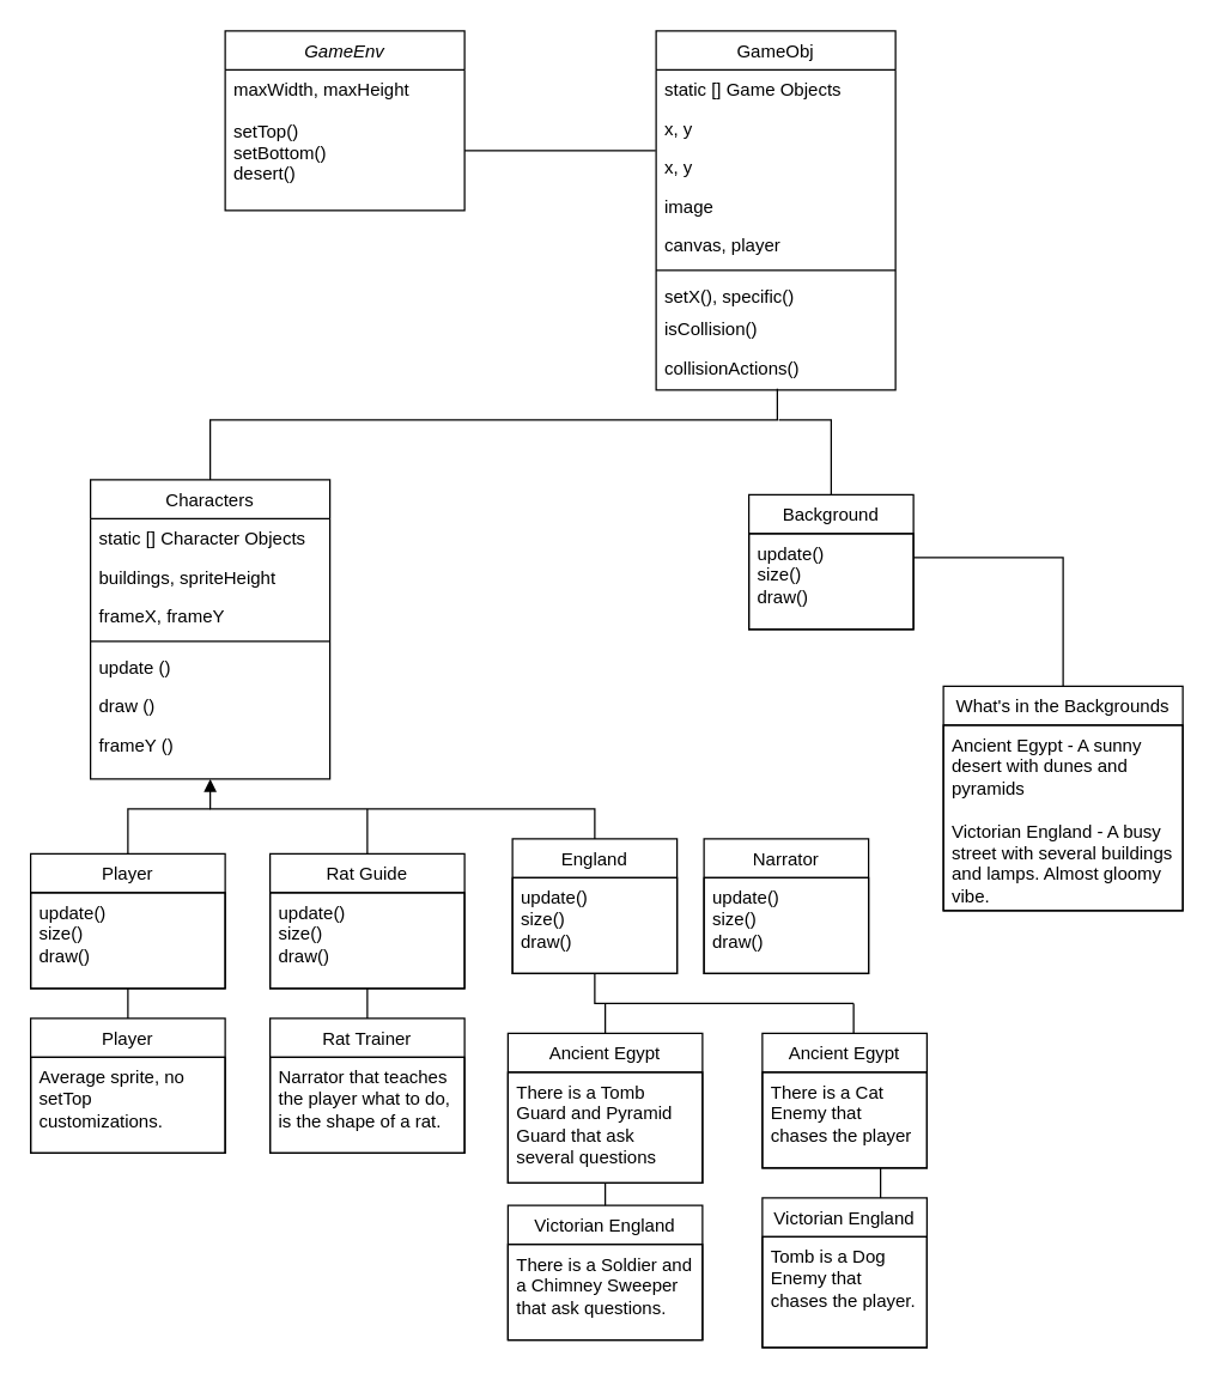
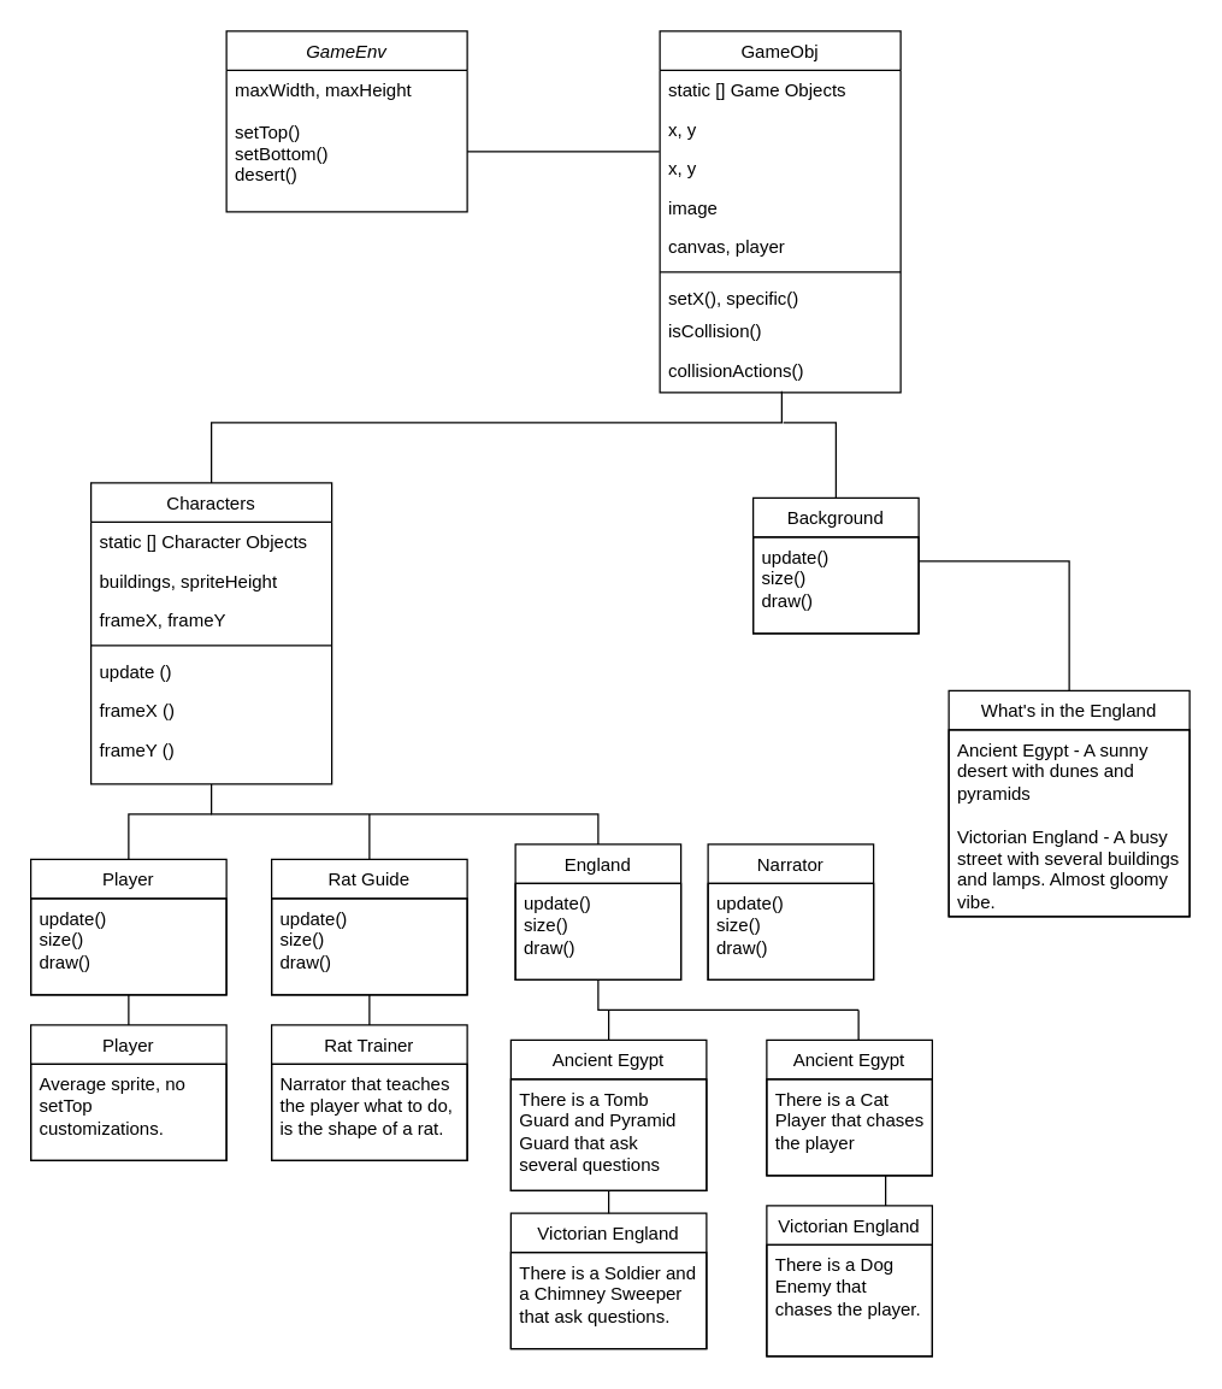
- <mxCell id="11" value="draw ()" style="text;align=left;verticalAlign=top;spacingLeft=4;spacingRight=4;overflow=hidden;rotatable=0;points=[[0,0.5],[1,0.5]];portConstraint=eastwest;rounded=0;shadow=0;html=0;" parent="5" vertex="1"><mxGeometry y="138" width="160" height="26" as="geometry" /></mxCell>
+ <mxCell id="11" value="frameX ()" style="text;align=left;verticalAlign=top;spacingLeft=4;spacingRight=4;overflow=hidden;rotatable=0;points=[[0,0.5],[1,0.5]];portConstraint=eastwest;rounded=0;shadow=0;html=0;" parent="5" vertex="1"><mxGeometry y="138" width="160" height="26" as="geometry" /></mxCell>
- <mxCell id="25" value="What's in the Backgrounds" style="swimlane;fontStyle=0;align=center;verticalAlign=top;childLayout=stackLayout;horizontal=1;startSize=26;horizontalStack=0;resizeParent=1;resizeLast=0;collapsible=1;marginBottom=0;rounded=0;shadow=0;strokeWidth=1;" parent="1" vertex="1"><mxGeometry x="630" y="458" width="160" height="150" as="geometry"><mxRectangle x="340" y="380" width="170" height="26" as="alternateBounds" /></mxGeometry></mxCell>
+ <mxCell id="25" value="What's in the England" style="swimlane;fontStyle=0;align=center;verticalAlign=top;childLayout=stackLayout;horizontal=1;startSize=26;horizontalStack=0;resizeParent=1;resizeLast=0;collapsible=1;marginBottom=0;rounded=0;shadow=0;strokeWidth=1;" parent="1" vertex="1"><mxGeometry x="630" y="458" width="160" height="150" as="geometry"><mxRectangle x="340" y="380" width="170" height="26" as="alternateBounds" /></mxGeometry></mxCell>
- <mxCell id="31" value="" style="endArrow=block;html=1;rounded=0;fontFamily=Helvetica;fontSize=12;fontColor=default;entryX=0.5;entryY=1;entryDx=0;entryDy=0;exitX=0.5;exitY=0;exitDx=0;exitDy=0;" parent="1" source="32" target="5" edge="1"><mxGeometry width="50" height="50" relative="1" as="geometry"><mxPoint x="140" y="560" as="sourcePoint" /><mxPoint x="430" y="380" as="targetPoint" /><Array as="points"><mxPoint x="397" y="540" /><mxPoint x="140" y="540" /></Array></mxGeometry></mxCell>
+ <mxCell id="31" value="" style="endArrow=none;html=1;rounded=0;fontFamily=Helvetica;fontSize=12;fontColor=default;entryX=0.5;entryY=1;entryDx=0;entryDy=0;exitX=0.5;exitY=0;exitDx=0;exitDy=0;" parent="1" source="32" target="5" edge="1"><mxGeometry width="50" height="50" relative="1" as="geometry"><mxPoint x="140" y="560" as="sourcePoint" /><mxPoint x="430" y="380" as="targetPoint" /><Array as="points"><mxPoint x="397" y="540" /><mxPoint x="140" y="540" /></Array></mxGeometry></mxCell>
- <mxCell id="35" value="There is a Cat Enemy that chases the player" style="rounded=0;whiteSpace=wrap;html=1;align=left;verticalAlign=top;spacingLeft=4;spacingRight=4;spacingBottom=1;fontFamily=Helvetica;fontSize=12;fontColor=default;fillColor=none;gradientColor=none;" parent="34" vertex="1"><mxGeometry y="26" width="110" height="64" as="geometry" /></mxCell>
+ <mxCell id="35" value="There is a Cat Player that chases the player" style="rounded=0;whiteSpace=wrap;html=1;align=left;verticalAlign=top;spacingLeft=4;spacingRight=4;spacingBottom=1;fontFamily=Helvetica;fontSize=12;fontColor=default;fillColor=none;gradientColor=none;" parent="34" vertex="1"><mxGeometry y="26" width="110" height="64" as="geometry" /></mxCell>
- <mxCell id="41" value="Tomb is a Dog Enemy that chases the player." style="rounded=0;whiteSpace=wrap;html=1;align=left;verticalAlign=top;spacingLeft=4;spacingRight=4;spacingBottom=1;fontFamily=Helvetica;fontSize=12;fontColor=default;fillColor=none;gradientColor=none;" parent="40" vertex="1"><mxGeometry y="26" width="110" height="74" as="geometry" /></mxCell>
+ <mxCell id="41" value="There is a Dog Enemy that chases the player." style="rounded=0;whiteSpace=wrap;html=1;align=left;verticalAlign=top;spacingLeft=4;spacingRight=4;spacingBottom=1;fontFamily=Helvetica;fontSize=12;fontColor=default;fillColor=none;gradientColor=none;" parent="40" vertex="1"><mxGeometry y="26" width="110" height="74" as="geometry" /></mxCell>
